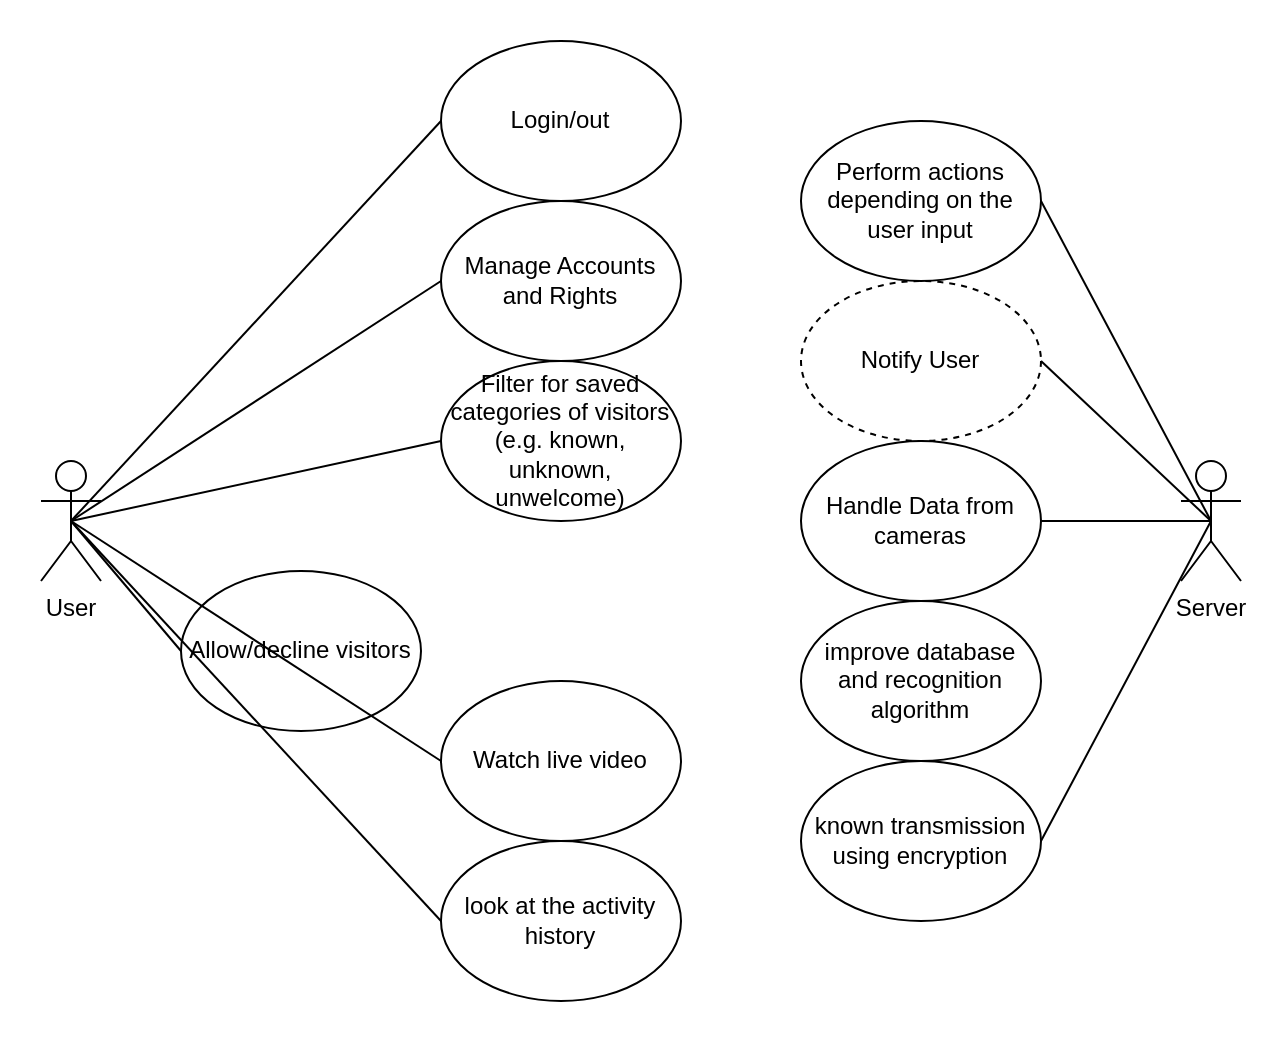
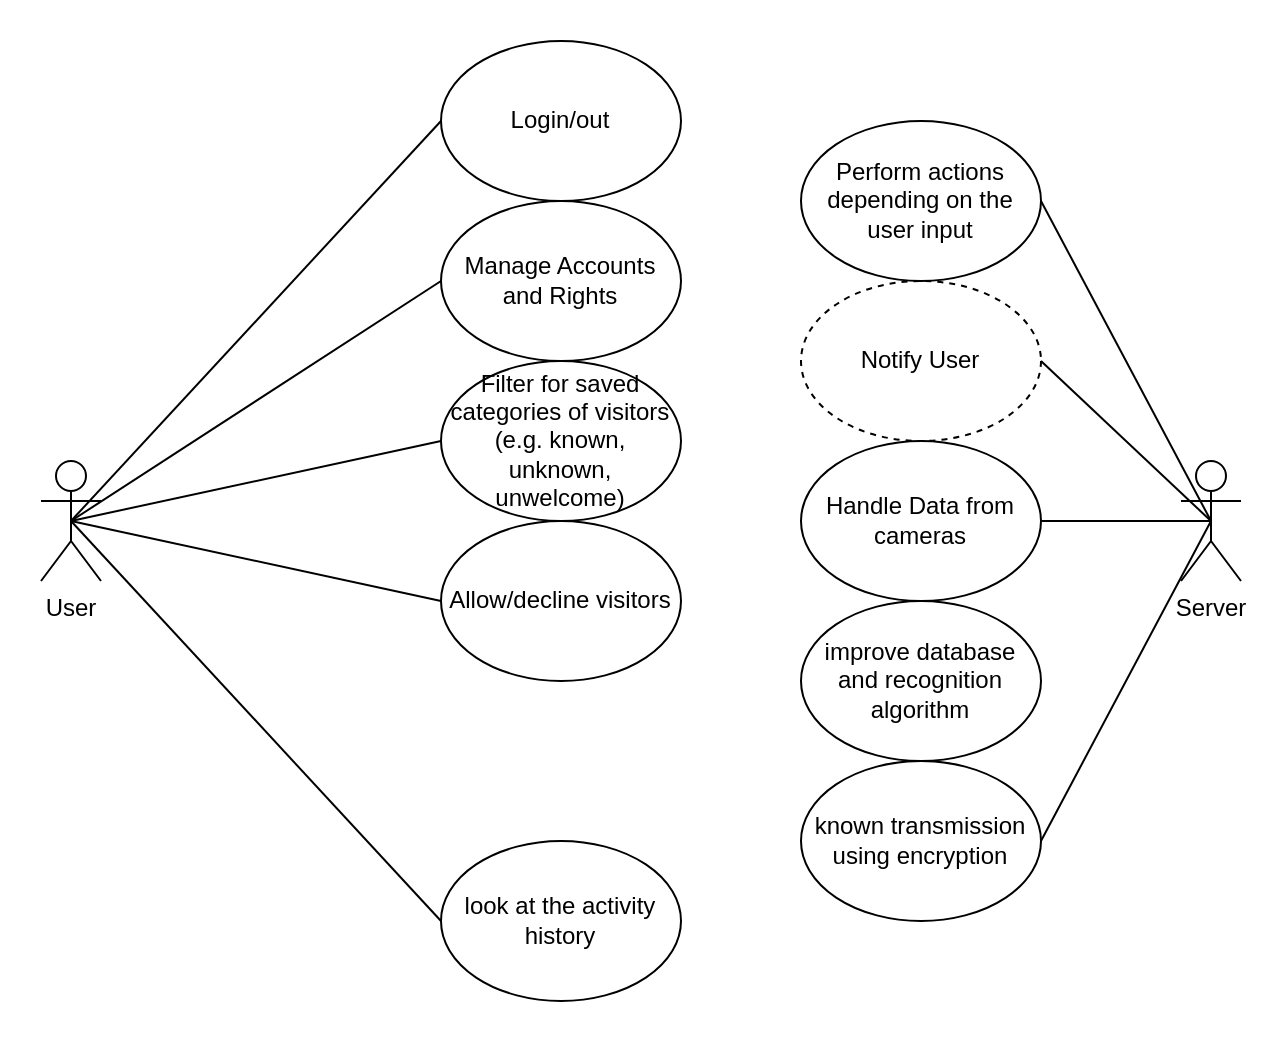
- <mxCell id="14" value="" style="endArrow=none;html=1;exitX=0.5;exitY=0.5;exitDx=0;exitDy=0;exitPerimeter=0;entryX=0;entryY=0.5;entryDx=0;entryDy=0;" edge="1" parent="1" source="8" target="5"><mxGeometry width="50" height="50" relative="1" as="geometry"><mxPoint x="75" y="300" as="sourcePoint" /><mxPoint x="240" y="100" as="targetPoint" /></mxGeometry></mxCell>
- <mxCell id="7" value="Allow/decline visitors" style="ellipse;whiteSpace=wrap;html=1;" vertex="1" parent="1"><mxGeometry x="90" y="285" width="120" height="80" as="geometry" /></mxCell>
+ <mxCell id="7" value="Allow/decline visitors" style="ellipse;whiteSpace=wrap;html=1;" vertex="1" parent="1"><mxGeometry x="220" y="260" width="120" height="80" as="geometry" /></mxCell>
- <mxCell id="5" value="Watch live video" style="ellipse;whiteSpace=wrap;html=1;" vertex="1" parent="1"><mxGeometry x="220" y="340" width="120" height="80" as="geometry" /></mxCell>
